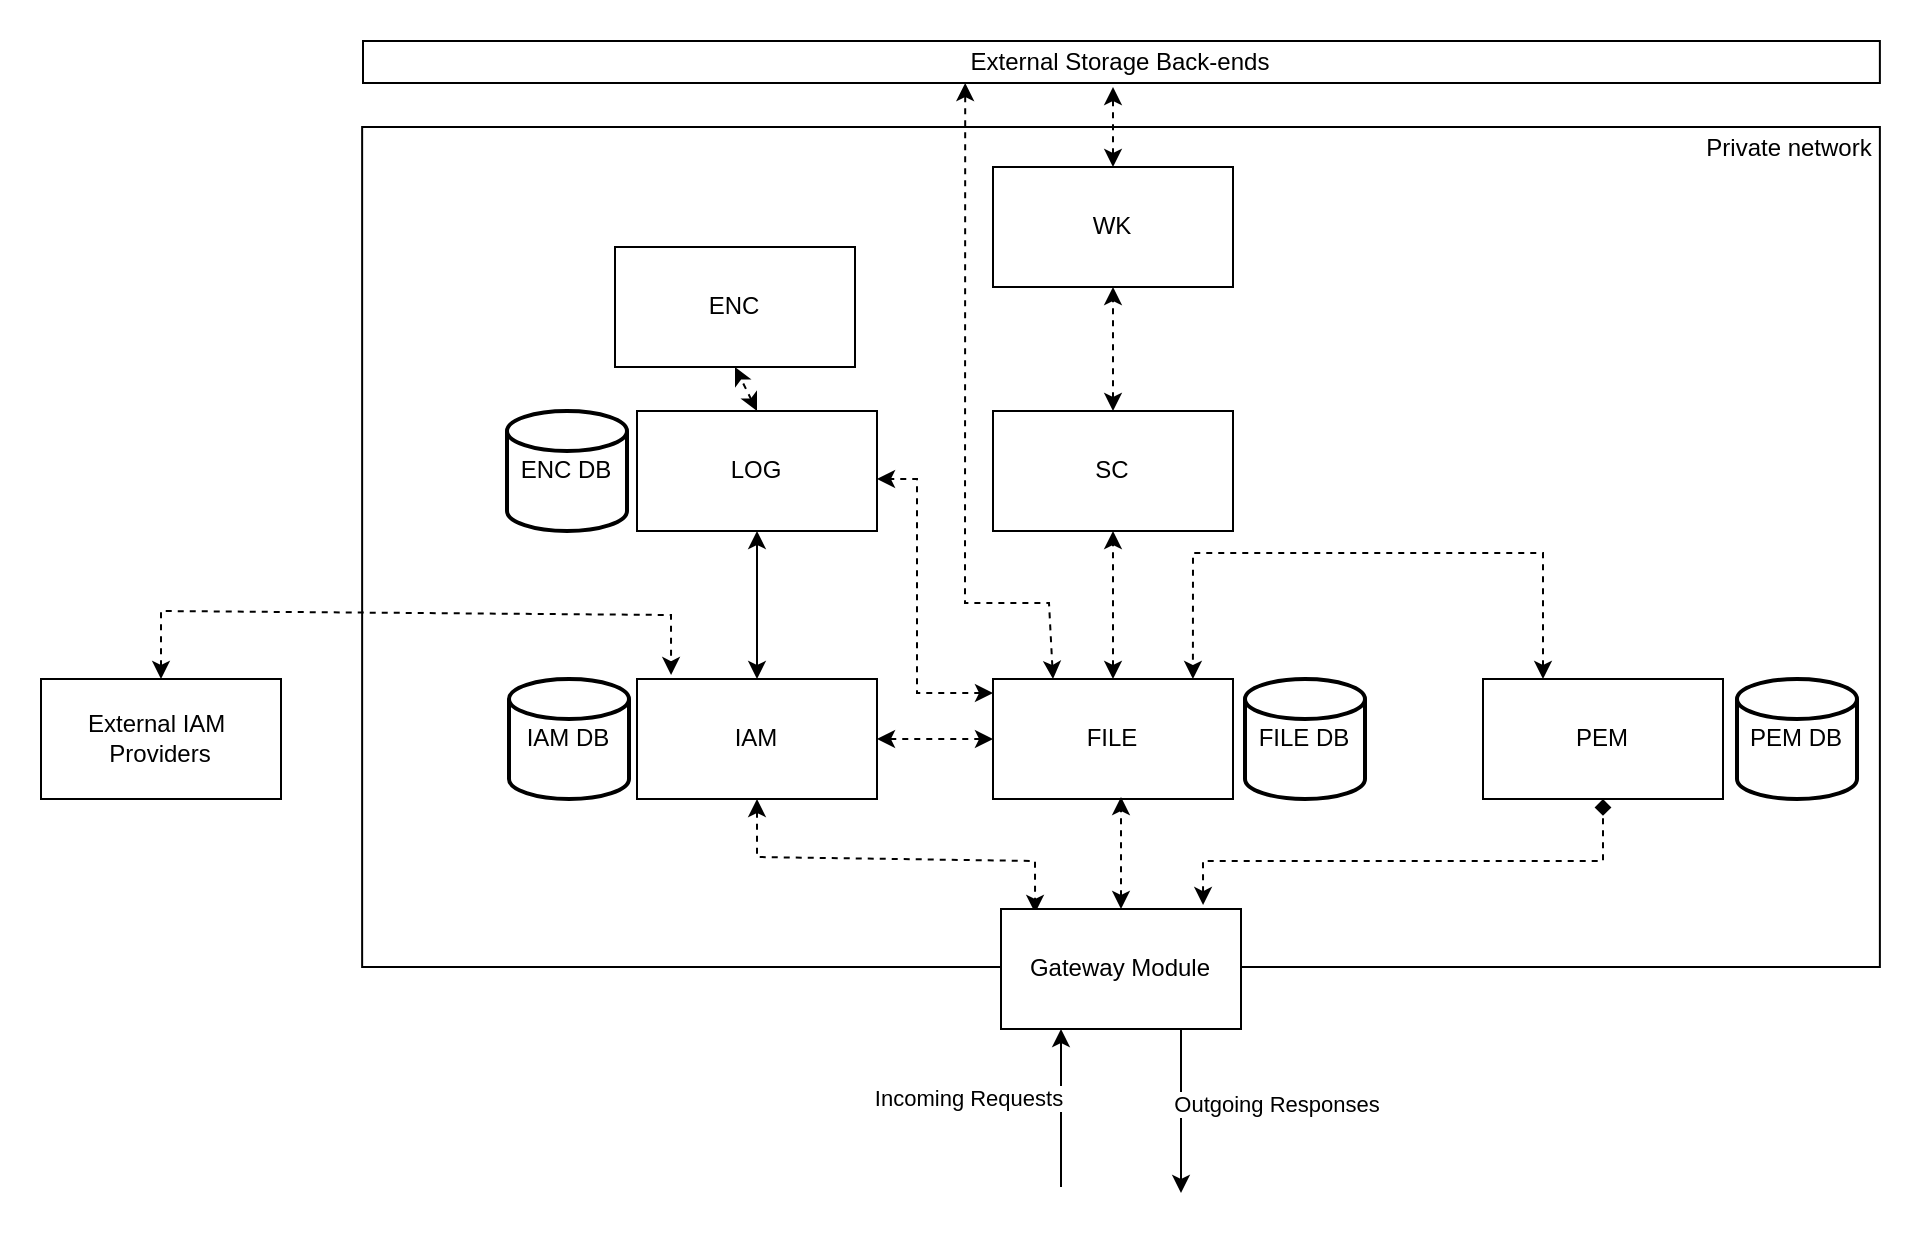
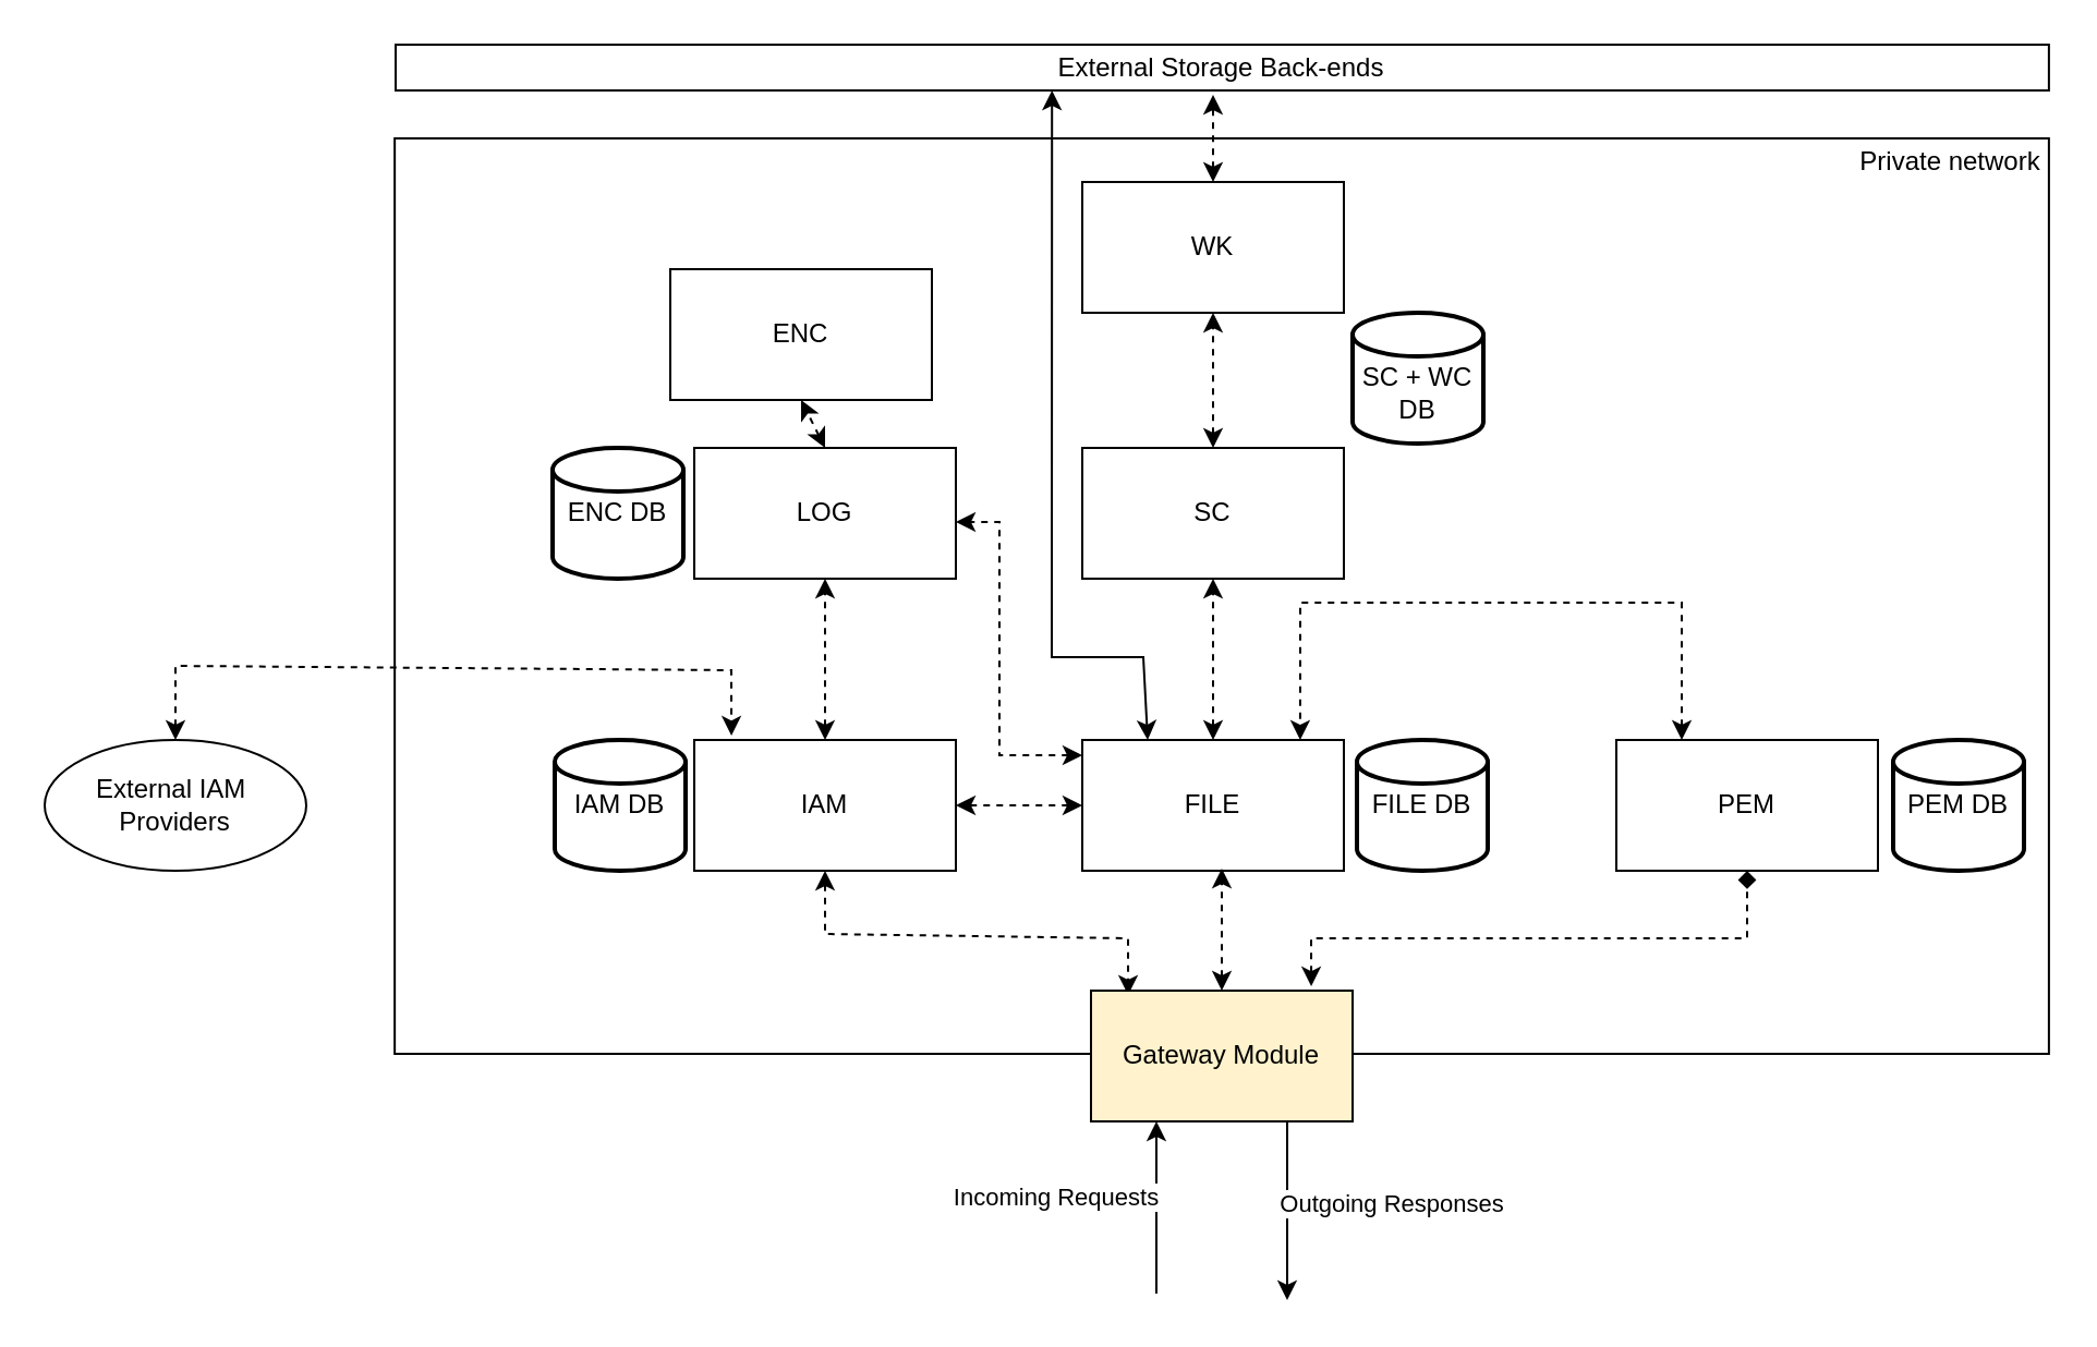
+ <mxCell id="16" value="&lt;br&gt;SC + WC DB" style="strokeWidth=2;html=1;shape=mxgraph.flowchart.database;whiteSpace=wrap;" vertex="1" parent="13"><mxGeometry x="124" y="60" width="60" height="60" as="geometry" /></mxCell>
- <mxCell id="39" value="" style="endArrow=classic;startArrow=classic;html=1;rounded=0;dashed=1;entryX=0.397;entryY=1;entryDx=0;entryDy=0;exitX=0.25;exitY=0;exitDx=0;exitDy=0;entryPerimeter=0;" edge="1" parent="1" source="4" target="37"><mxGeometry width="50" height="50" relative="1" as="geometry"><mxPoint x="398" y="359" as="sourcePoint" /><mxPoint x="398" y="285" as="targetPoint" /><Array as="points"><mxPoint x="524" y="301" /><mxPoint x="482" y="301" /></Array></mxGeometry></mxCell>
+ <mxCell id="39" value="" style="endArrow=classic;startArrow=classic;html=1;rounded=0;dashed=0;entryX=0.397;entryY=1;entryDx=0;entryDy=0;exitX=0.25;exitY=0;exitDx=0;exitDy=0;entryPerimeter=0;" edge="1" parent="1" source="4" target="37"><mxGeometry width="50" height="50" relative="1" as="geometry"><mxPoint x="398" y="359" as="sourcePoint" /><mxPoint x="398" y="285" as="targetPoint" /><Array as="points"><mxPoint x="524" y="301" /><mxPoint x="482" y="301" /></Array></mxGeometry></mxCell>
- <mxCell id="20" value="" style="endArrow=classic;startArrow=classic;html=1;rounded=0;dashed=0;entryX=0.5;entryY=1;entryDx=0;entryDy=0;exitX=0.5;exitY=0;exitDx=0;exitDy=0;" edge="1" parent="1" source="10" target="7"><mxGeometry width="50" height="50" relative="1" as="geometry"><mxPoint x="506" y="379" as="sourcePoint" /><mxPoint x="448" y="379" as="targetPoint" /></mxGeometry></mxCell>
+ <mxCell id="20" value="" style="endArrow=classic;startArrow=classic;html=1;rounded=0;dashed=1;entryX=0.5;entryY=1;entryDx=0;entryDy=0;exitX=0.5;exitY=0;exitDx=0;exitDy=0;" edge="1" parent="1" source="10" target="7"><mxGeometry width="50" height="50" relative="1" as="geometry"><mxPoint x="506" y="379" as="sourcePoint" /><mxPoint x="448" y="379" as="targetPoint" /></mxGeometry></mxCell>
- <mxCell id="40" value="External IAM&amp;nbsp;&lt;br&gt;Providers" style="rounded=0;whiteSpace=wrap;html=1;fillColor=none;" vertex="1" parent="1"><mxGeometry x="20" y="339" width="120" height="60" as="geometry" /></mxCell>
+ <mxCell id="40" value="External IAM&amp;nbsp;&lt;br&gt;Providers" style="ellipse;whiteSpace=wrap;html=1;fillColor=none;" vertex="1" parent="1"><mxGeometry x="20" y="339" width="120" height="60" as="geometry" /></mxCell>
- <mxCell id="31" value="Gateway Module" style="rounded=0;whiteSpace=wrap;html=1;" vertex="1" parent="30"><mxGeometry width="120" height="60" as="geometry" /></mxCell>
+ <mxCell id="31" value="Gateway Module" style="rounded=0;whiteSpace=wrap;html=1;fillColor=#fff2cc;" vertex="1" parent="30"><mxGeometry width="120" height="60" as="geometry" /></mxCell>
